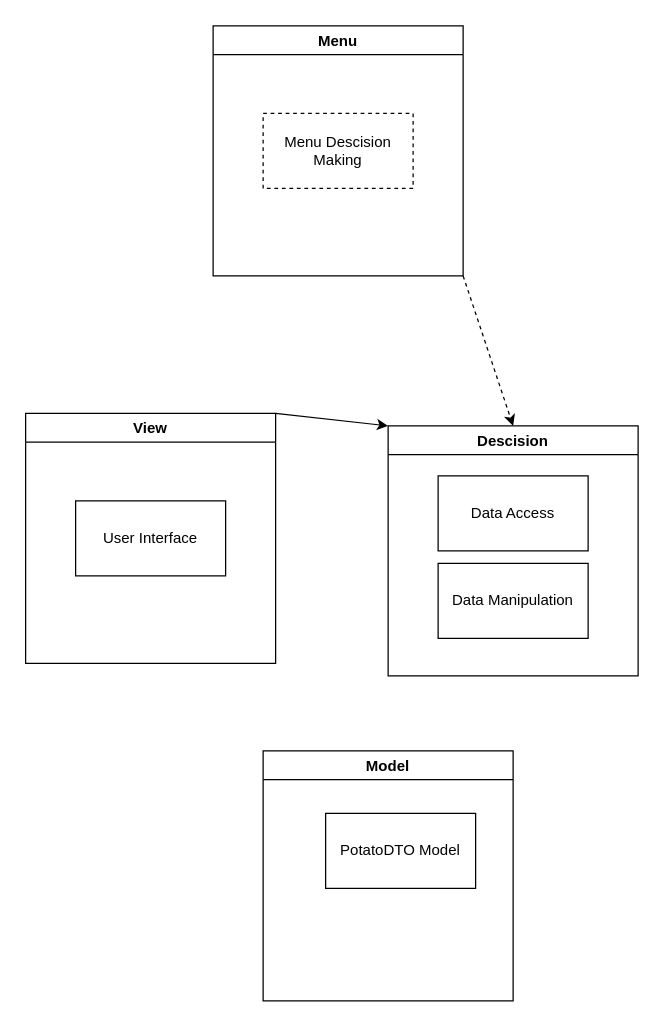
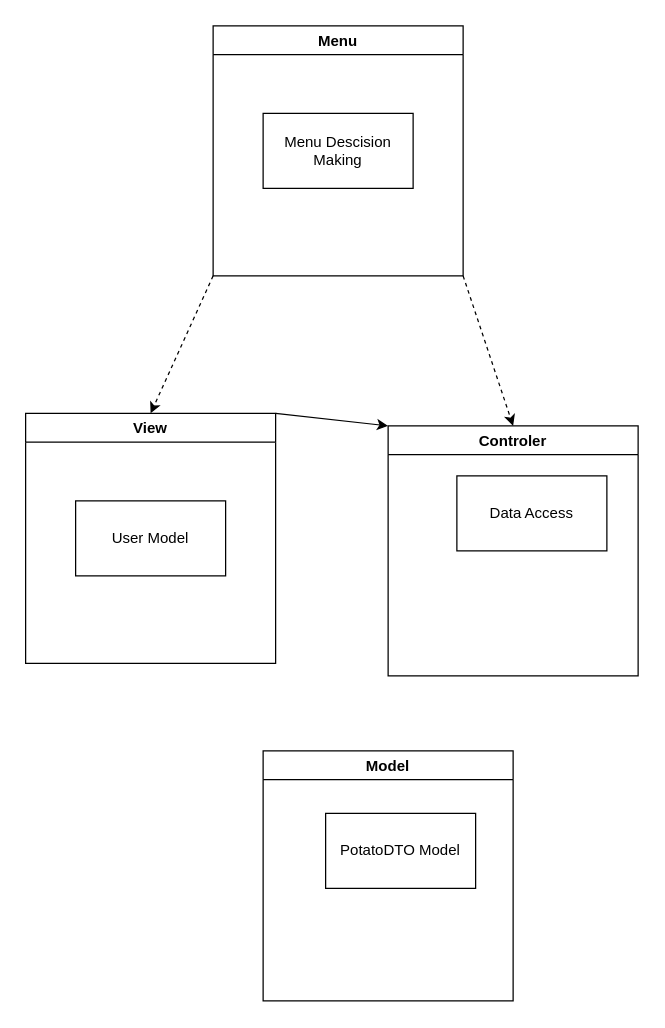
- <mxCell id="10" value="Menu Descision Making" style="whiteSpace=wrap;html=1;dashed=1;" vertex="1" parent="9"><mxGeometry x="40" y="70" width="120" height="60" as="geometry" /></mxCell>
+ <mxCell id="10" value="Menu Descision Making" style="whiteSpace=wrap;html=1;" vertex="1" parent="9"><mxGeometry x="40" y="70" width="120" height="60" as="geometry" /></mxCell>
+ <mxCell id="11" value="" style="endArrow=classic;html=1;rounded=0;entryX=0.5;entryY=0;entryDx=0;entryDy=0;exitX=0;exitY=1;exitDx=0;exitDy=0;dashed=1;" edge="1" parent="1" source="9" target="4"><mxGeometry width="50" height="50" relative="1" as="geometry"><mxPoint x="290" y="600" as="sourcePoint" /><mxPoint x="340" y="550" as="targetPoint" /></mxGeometry></mxCell>
- <mxCell id="6" value="Descision" style="swimlane;" vertex="1" parent="1"><mxGeometry x="310" y="340" width="200" height="200" as="geometry" /></mxCell>
+ <mxCell id="6" value="Controler" style="swimlane;" vertex="1" parent="1"><mxGeometry x="310" y="340" width="200" height="200" as="geometry" /></mxCell>
- <mxCell id="8" value="Data Access" style="rounded=0;whiteSpace=wrap;html=1;" vertex="1" parent="6"><mxGeometry x="40" y="40" width="120" height="60" as="geometry" /></mxCell>
+ <mxCell id="8" value="Data Access" style="rounded=0;whiteSpace=wrap;html=1;" vertex="1" parent="6"><mxGeometry x="55" y="40" width="120" height="60" as="geometry" /></mxCell>
- <mxCell id="5" value="User Interface" style="rounded=0;whiteSpace=wrap;html=1;" vertex="1" parent="4"><mxGeometry x="40" y="70" width="120" height="60" as="geometry" /></mxCell>
+ <mxCell id="5" value="User Model" style="rounded=0;whiteSpace=wrap;html=1;" vertex="1" parent="4"><mxGeometry x="40" y="70" width="120" height="60" as="geometry" /></mxCell>
- <mxCell id="7" value="Data Manipulation" style="rounded=0;whiteSpace=wrap;html=1;" vertex="1" parent="6"><mxGeometry x="40" y="110" width="120" height="60" as="geometry" /></mxCell>
